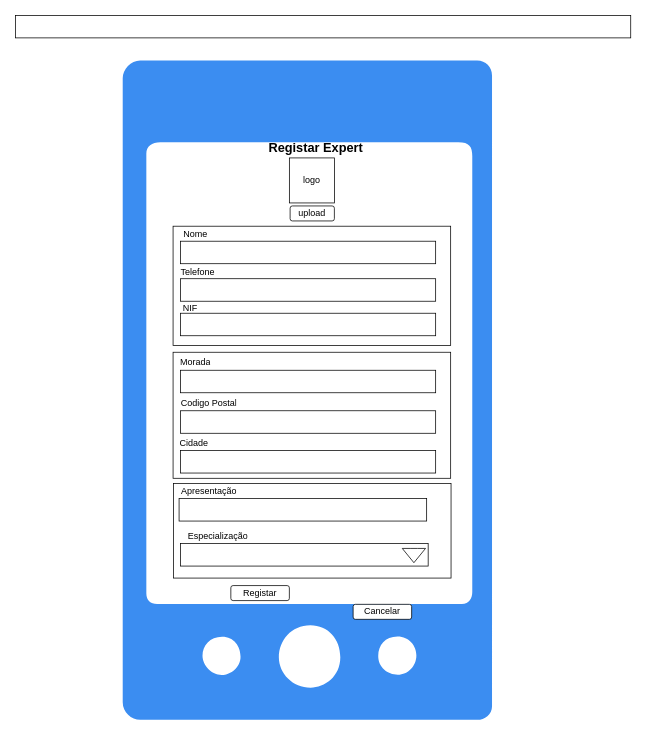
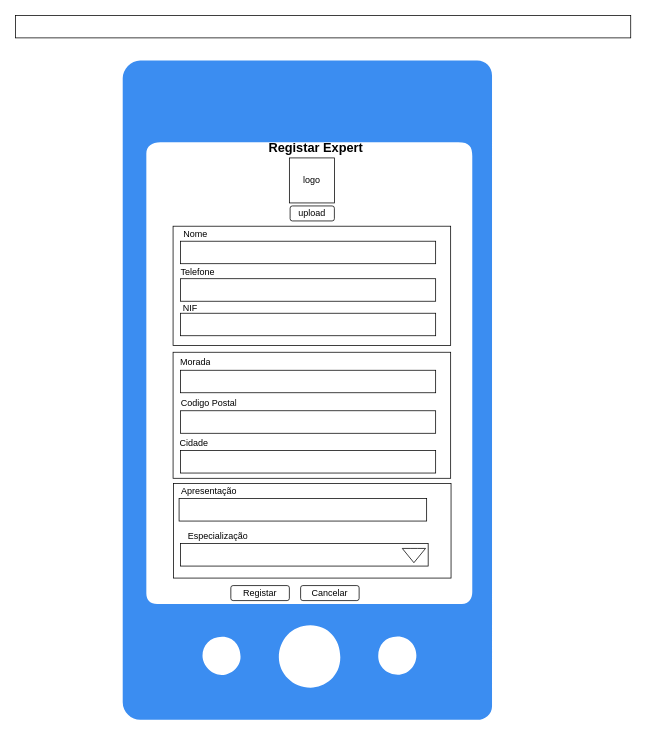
- <mxCell id="30" value="Cancelar" style="rounded=1;html=1;whiteSpace=wrap;align=center;verticalAlign=middle;fontStyle=0;fontSize=12;sketch=0;" parent="1" vertex="1"><mxGeometry x="470" y="805" width="78" height="20" as="geometry" /></mxCell>
+ <mxCell id="30" value="Cancelar" style="rounded=1;html=1;whiteSpace=wrap;align=center;verticalAlign=middle;fontStyle=0;fontSize=12;sketch=0;" parent="1" vertex="1"><mxGeometry x="400" y="780" width="78" height="20" as="geometry" /></mxCell>
